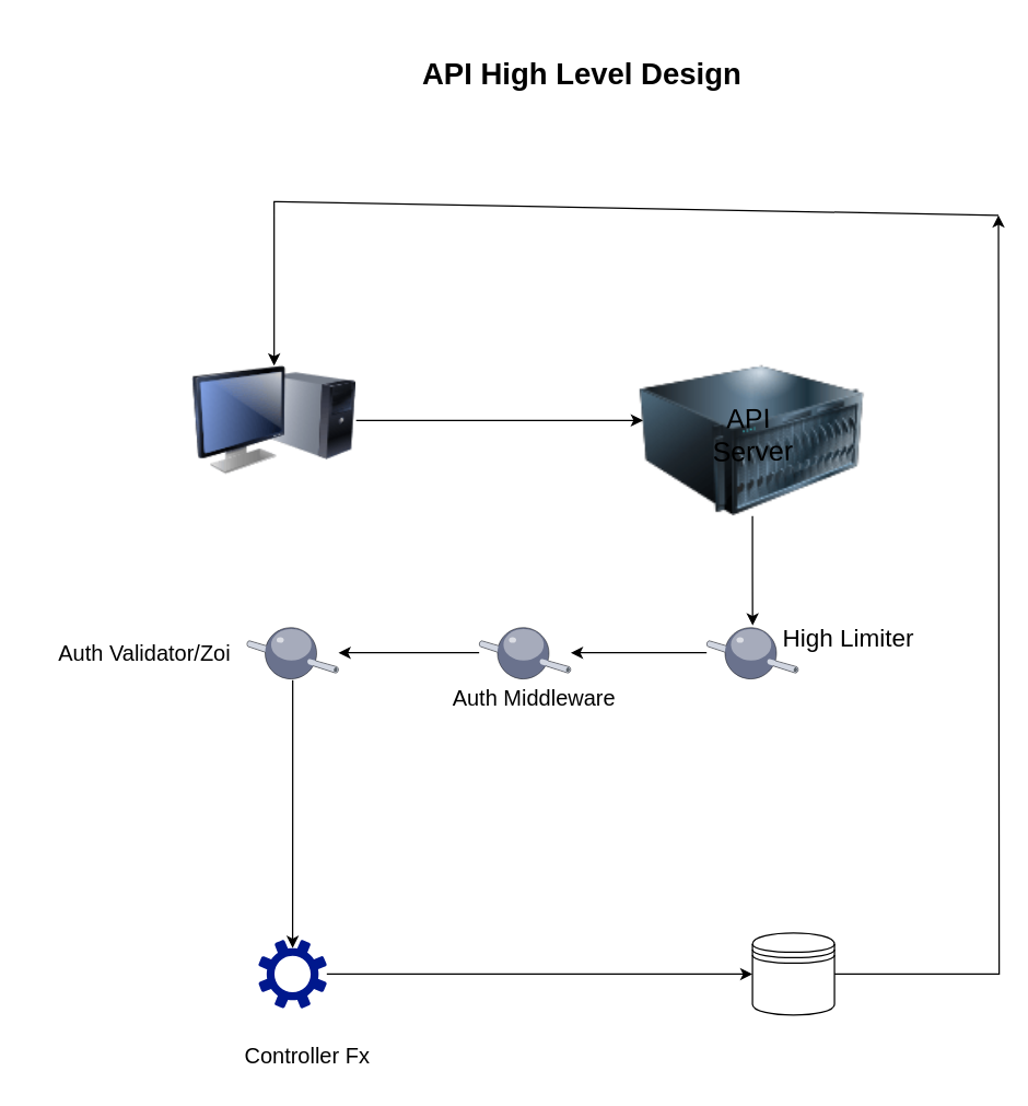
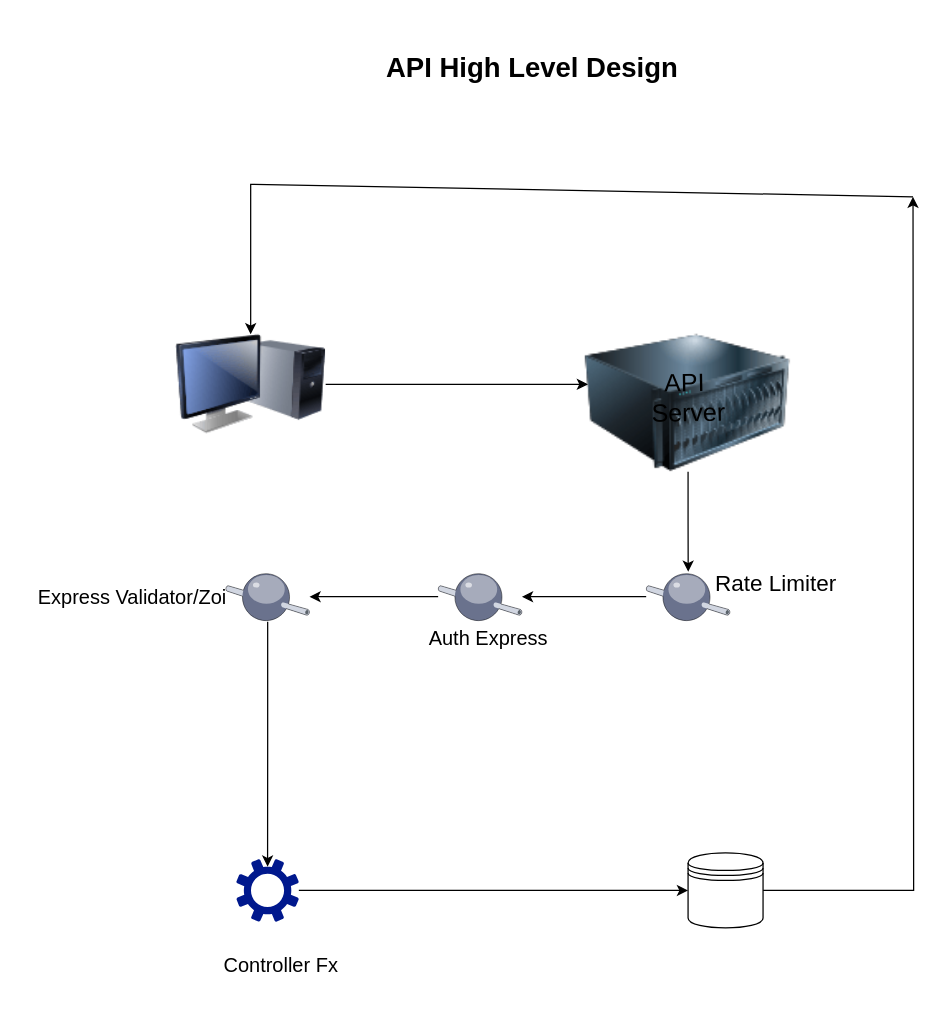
- <mxCell id="14" value="&lt;font style=&quot;font-size: 18px;&quot;&gt;High Limiter&lt;/font&gt;" style="text;html=1;align=center;verticalAlign=middle;resizable=0;points=[];autosize=1;strokeColor=none;fillColor=none;" vertex="1" parent="1"><mxGeometry x="560" y="447" width="120" height="40" as="geometry" /></mxCell>
+ <mxCell id="14" value="&lt;font style=&quot;font-size: 18px;&quot;&gt;Rate Limiter&lt;/font&gt;" style="text;html=1;align=center;verticalAlign=middle;resizable=0;points=[];autosize=1;strokeColor=none;fillColor=none;" vertex="1" parent="1"><mxGeometry x="560" y="447" width="120" height="40" as="geometry" /></mxCell>
- <mxCell id="15" value="&lt;font style=&quot;font-size: 16px;&quot;&gt;Auth Validator/Zoi&lt;/font&gt;" style="text;html=1;align=center;verticalAlign=middle;resizable=0;points=[];autosize=1;strokeColor=none;fillColor=none;" vertex="1" parent="1"><mxGeometry x="20" y="462" width="170" height="30" as="geometry" /></mxCell>
+ <mxCell id="15" value="&lt;font style=&quot;font-size: 16px;&quot;&gt;Express Validator/Zoi&lt;/font&gt;" style="text;html=1;align=center;verticalAlign=middle;resizable=0;points=[];autosize=1;strokeColor=none;fillColor=none;" vertex="1" parent="1"><mxGeometry x="20" y="462" width="170" height="30" as="geometry" /></mxCell>
- <mxCell id="13" value="&lt;font style=&quot;font-size: 16px;&quot;&gt;Auth Middleware&lt;/font&gt;" style="text;html=1;align=center;verticalAlign=middle;resizable=0;points=[];autosize=1;strokeColor=none;fillColor=none;" vertex="1" parent="1"><mxGeometry x="320" y="495" width="140" height="30" as="geometry" /></mxCell>
+ <mxCell id="13" value="&lt;font style=&quot;font-size: 16px;&quot;&gt;Auth Express&lt;/font&gt;" style="text;html=1;align=center;verticalAlign=middle;resizable=0;points=[];autosize=1;strokeColor=none;fillColor=none;" vertex="1" parent="1"><mxGeometry x="320" y="495" width="140" height="30" as="geometry" /></mxCell>
